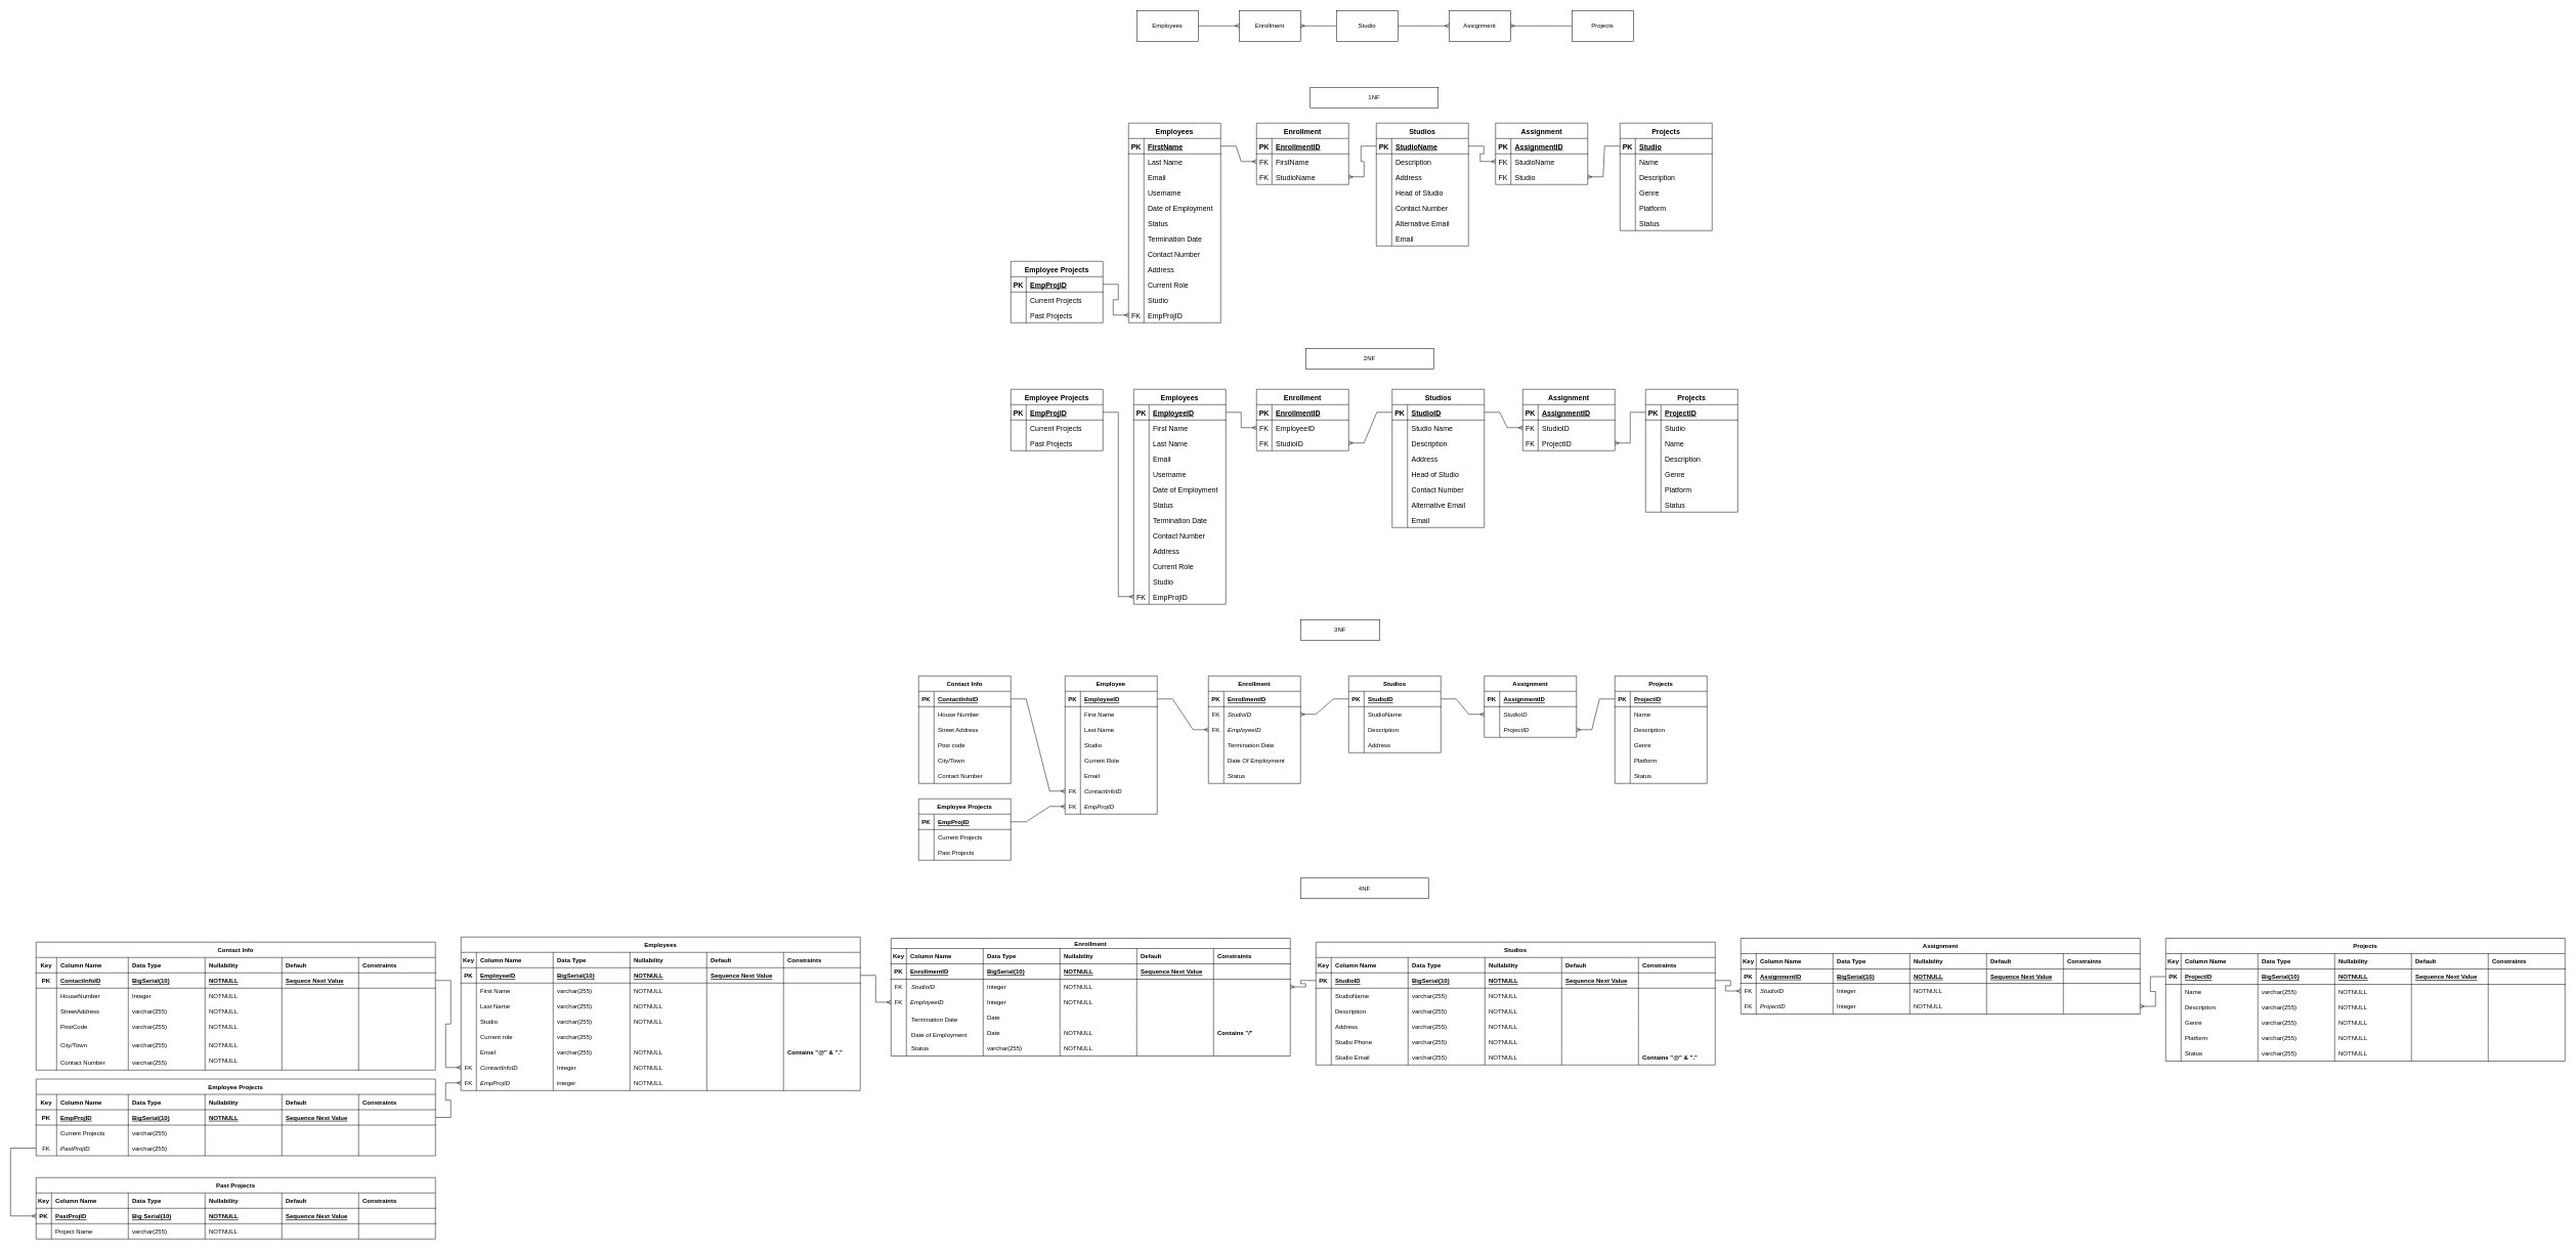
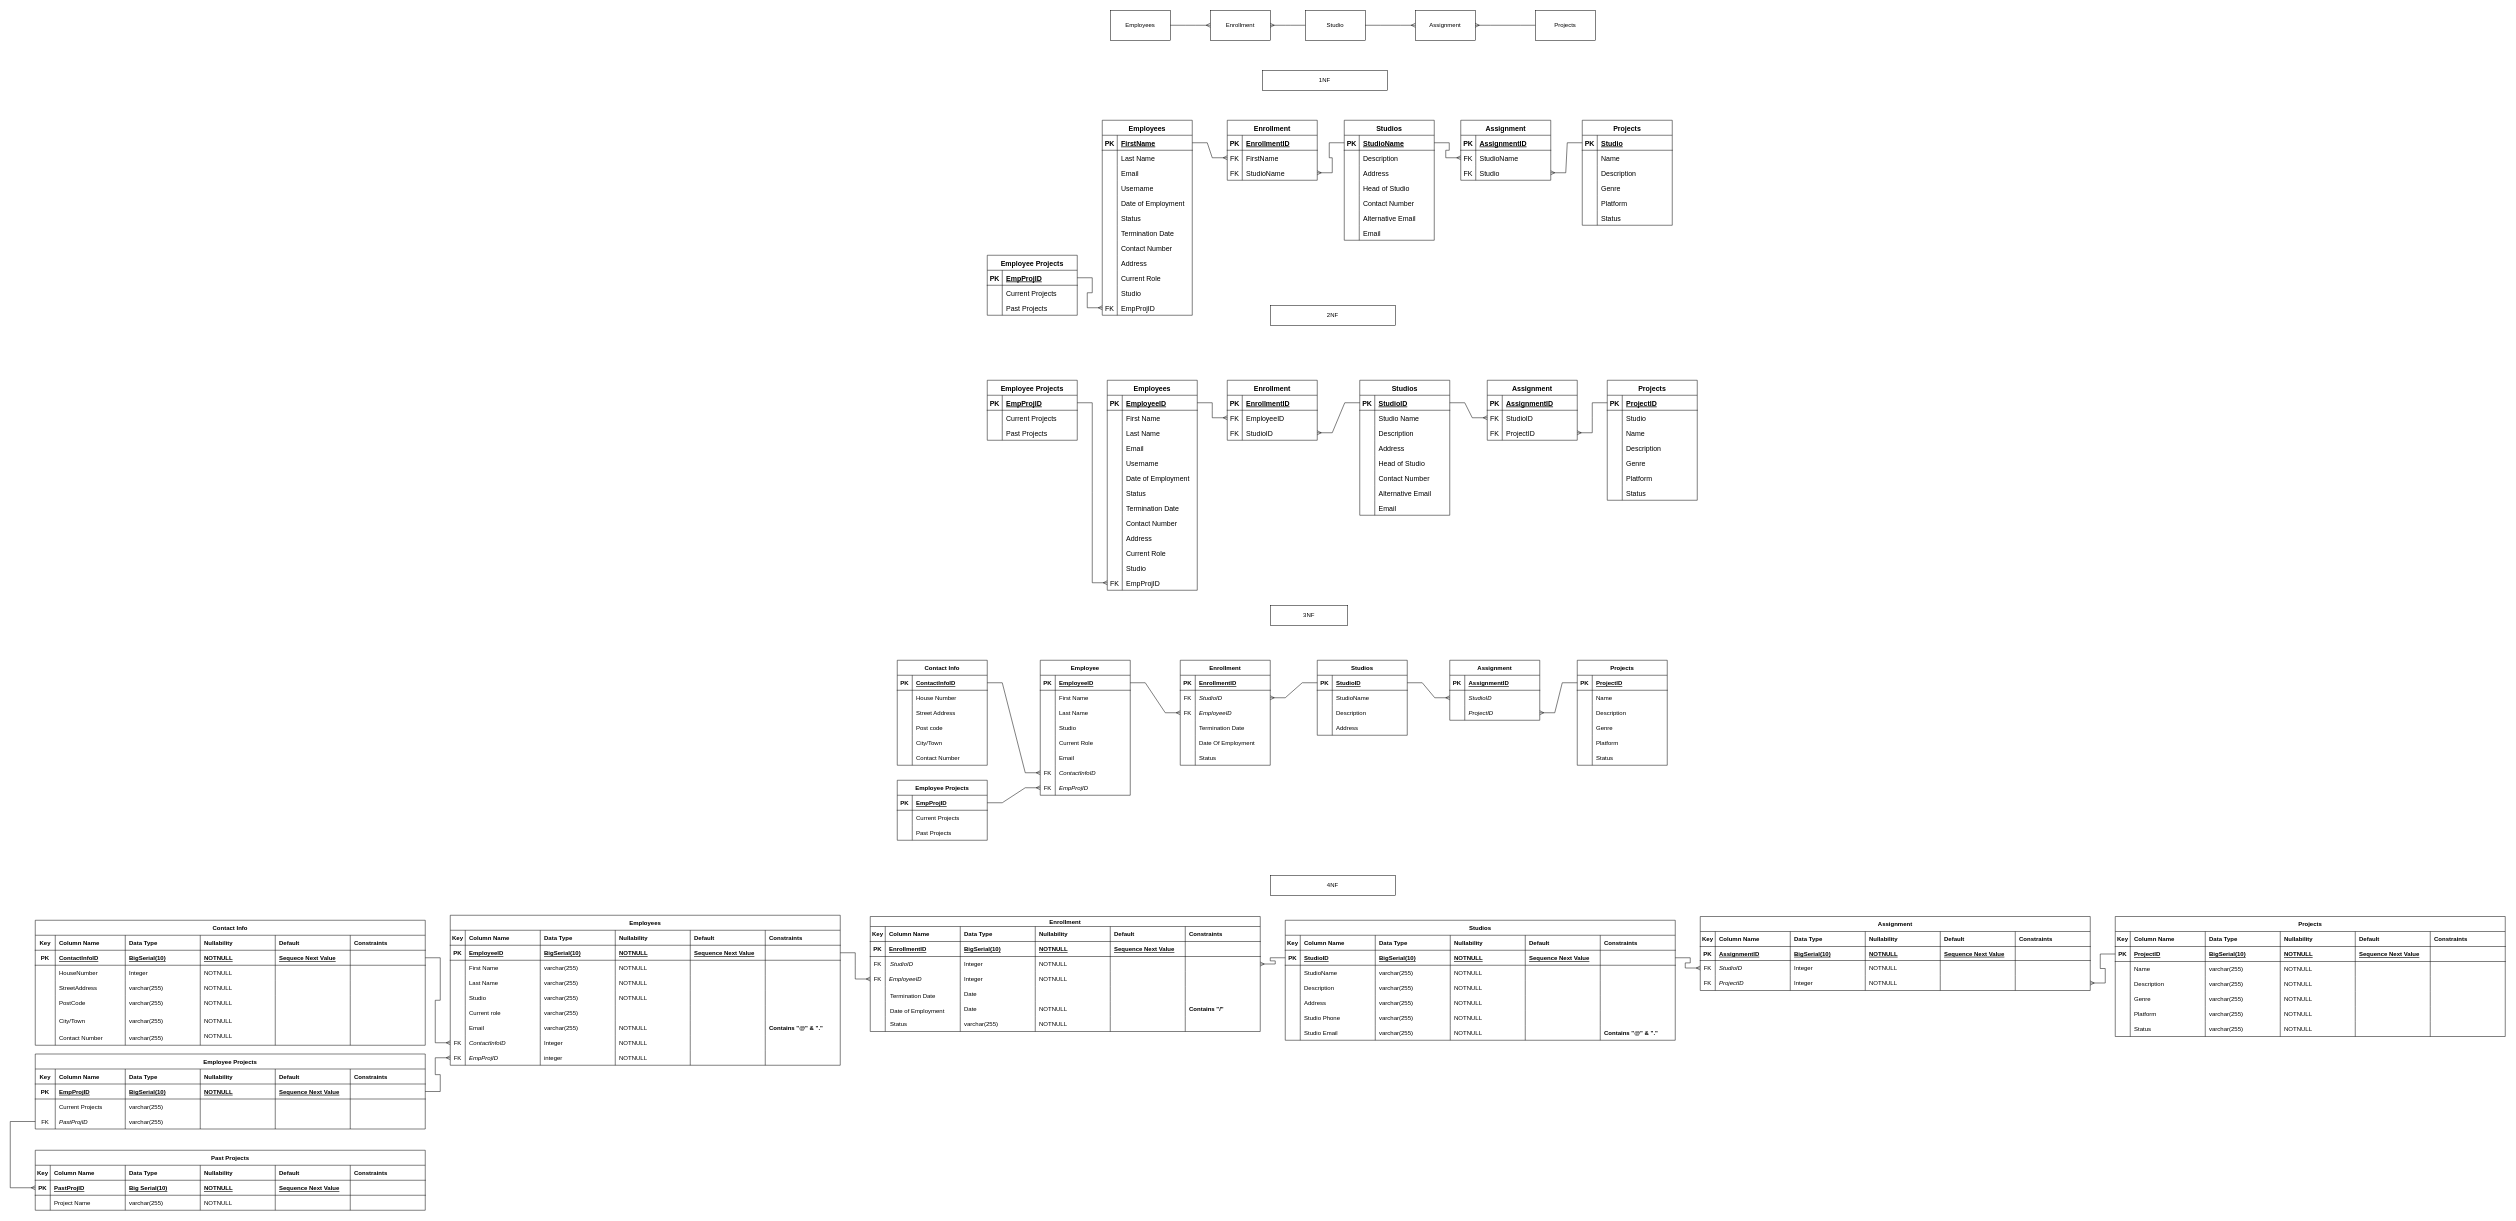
- <mxCell id="449" value="1NF" style="rounded=0;whiteSpace=wrap;html=1;" parent="1" vertex="1"><mxGeometry x="2559" y="170" width="250" height="40" as="geometry" /></mxCell>
+ <mxCell id="449" value="1NF" style="rounded=0;whiteSpace=wrap;html=1;" parent="1" vertex="1"><mxGeometry x="2524" y="140" width="250" height="40" as="geometry" /></mxCell>
- <mxCell id="572" value="2NF" style="rounded=0;whiteSpace=wrap;html=1;" parent="1" vertex="1"><mxGeometry x="2550" y="680" width="250" height="40" as="geometry" /></mxCell>
+ <mxCell id="572" value="2NF" style="rounded=0;whiteSpace=wrap;html=1;" parent="1" vertex="1"><mxGeometry x="2540" y="610" width="250" height="40" as="geometry" /></mxCell>
- <mxCell id="335" value="4NF" style="rounded=0;whiteSpace=wrap;html=1;" parent="1" vertex="1"><mxGeometry x="2540" y="1715" width="250" height="40" as="geometry" /></mxCell>
+ <mxCell id="335" value="4NF" style="rounded=0;whiteSpace=wrap;html=1;" parent="1" vertex="1"><mxGeometry x="2540" y="1750" width="250" height="40" as="geometry" /></mxCell>
